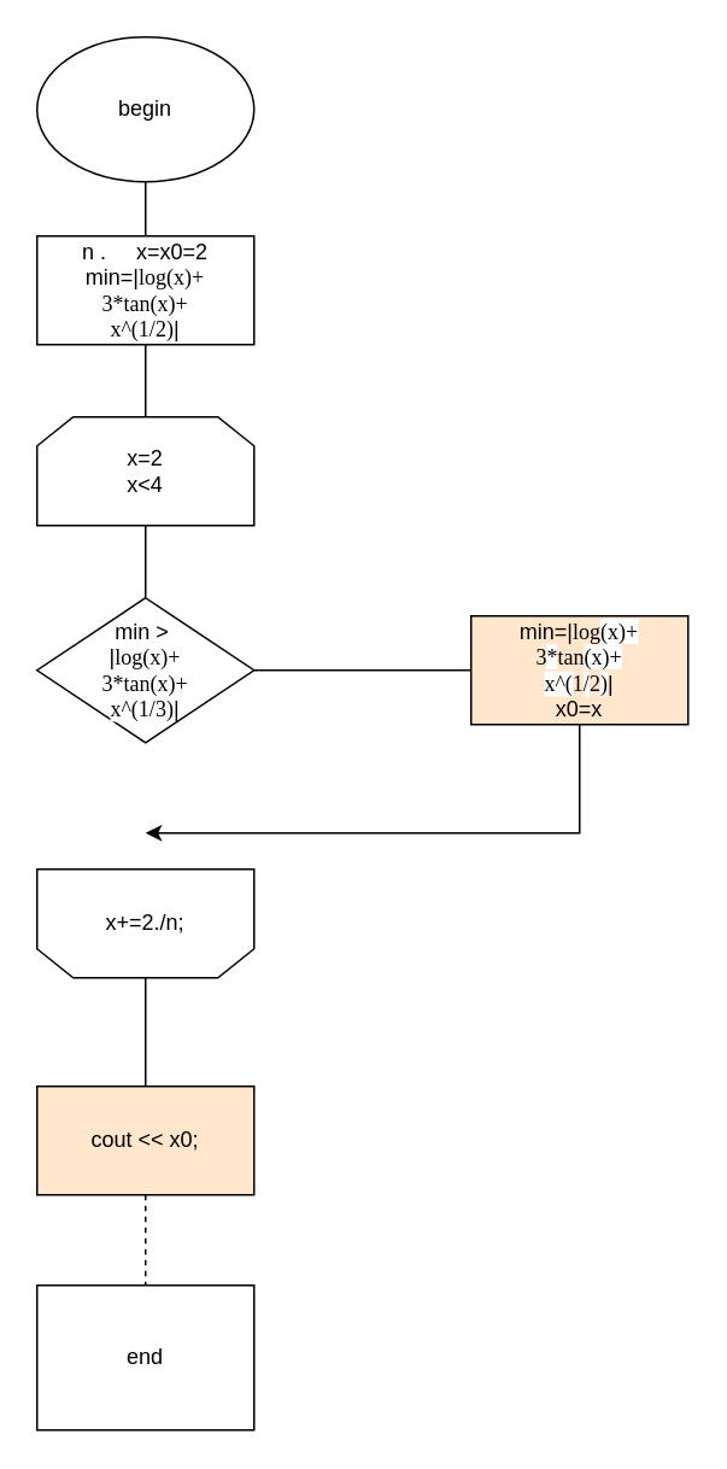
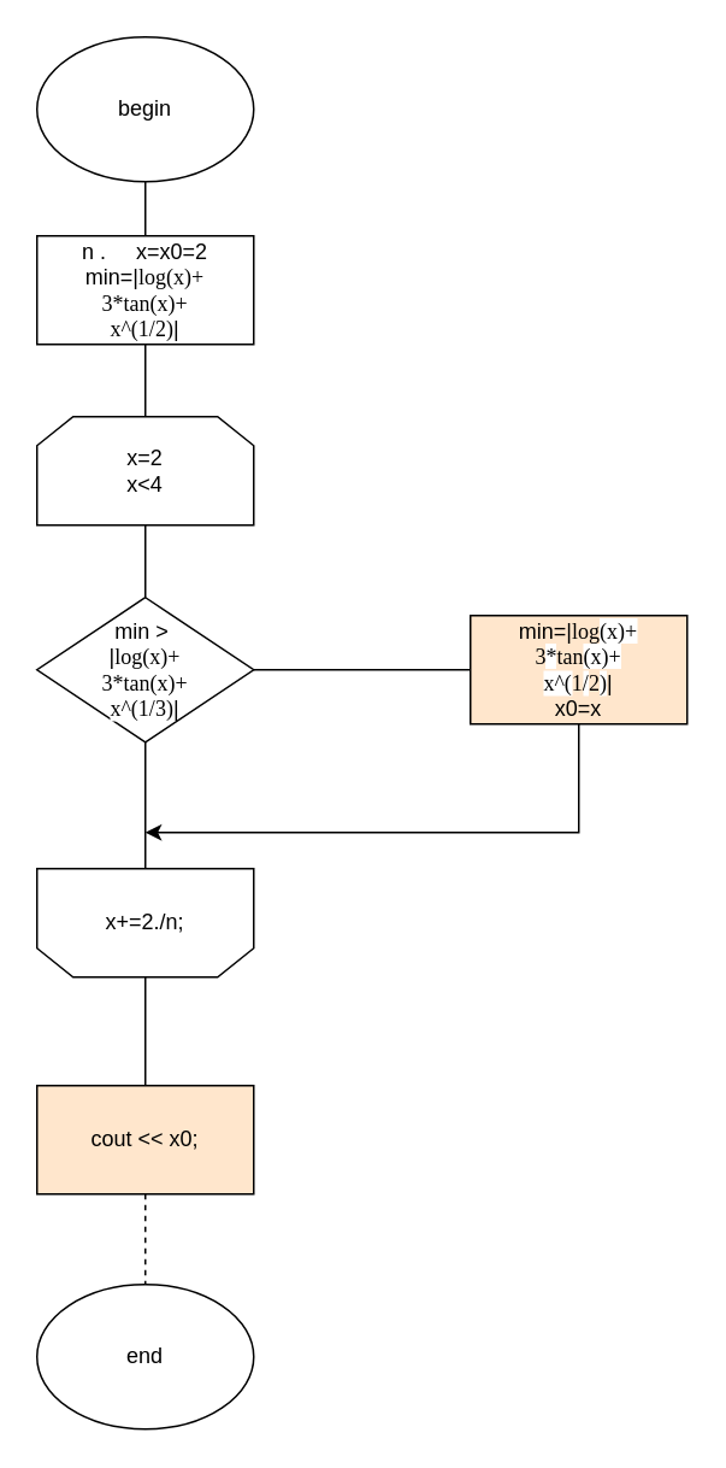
+ <mxCell id="17" value="" style="endArrow=none;html=1;entryX=0.5;entryY=1;entryDx=0;entryDy=0;exitX=0.5;exitY=1;exitDx=0;exitDy=0;" edge="1" parent="1" source="5" target="6"><mxGeometry width="50" height="50" relative="1" as="geometry"><mxPoint x="20" y="860" as="sourcePoint" /><mxPoint x="70" y="810" as="targetPoint" /></mxGeometry></mxCell>
- <mxCell id="10" value="end" style="whiteSpace=wrap;html=1;rounded=0;" vertex="1" parent="1"><mxGeometry x="20" y="710" width="120" height="80" as="geometry" /></mxCell>
+ <mxCell id="10" value="end" style="ellipse;whiteSpace=wrap;html=1;" vertex="1" parent="1"><mxGeometry x="20" y="710" width="120" height="80" as="geometry" /></mxCell>
